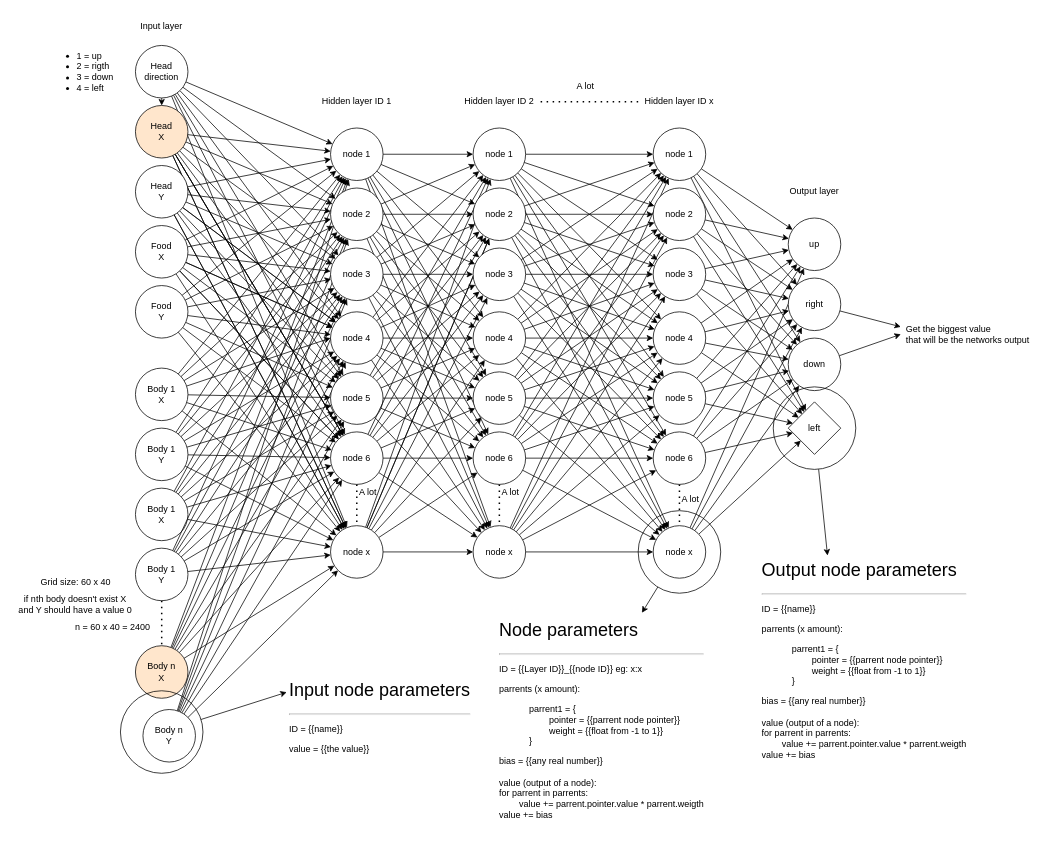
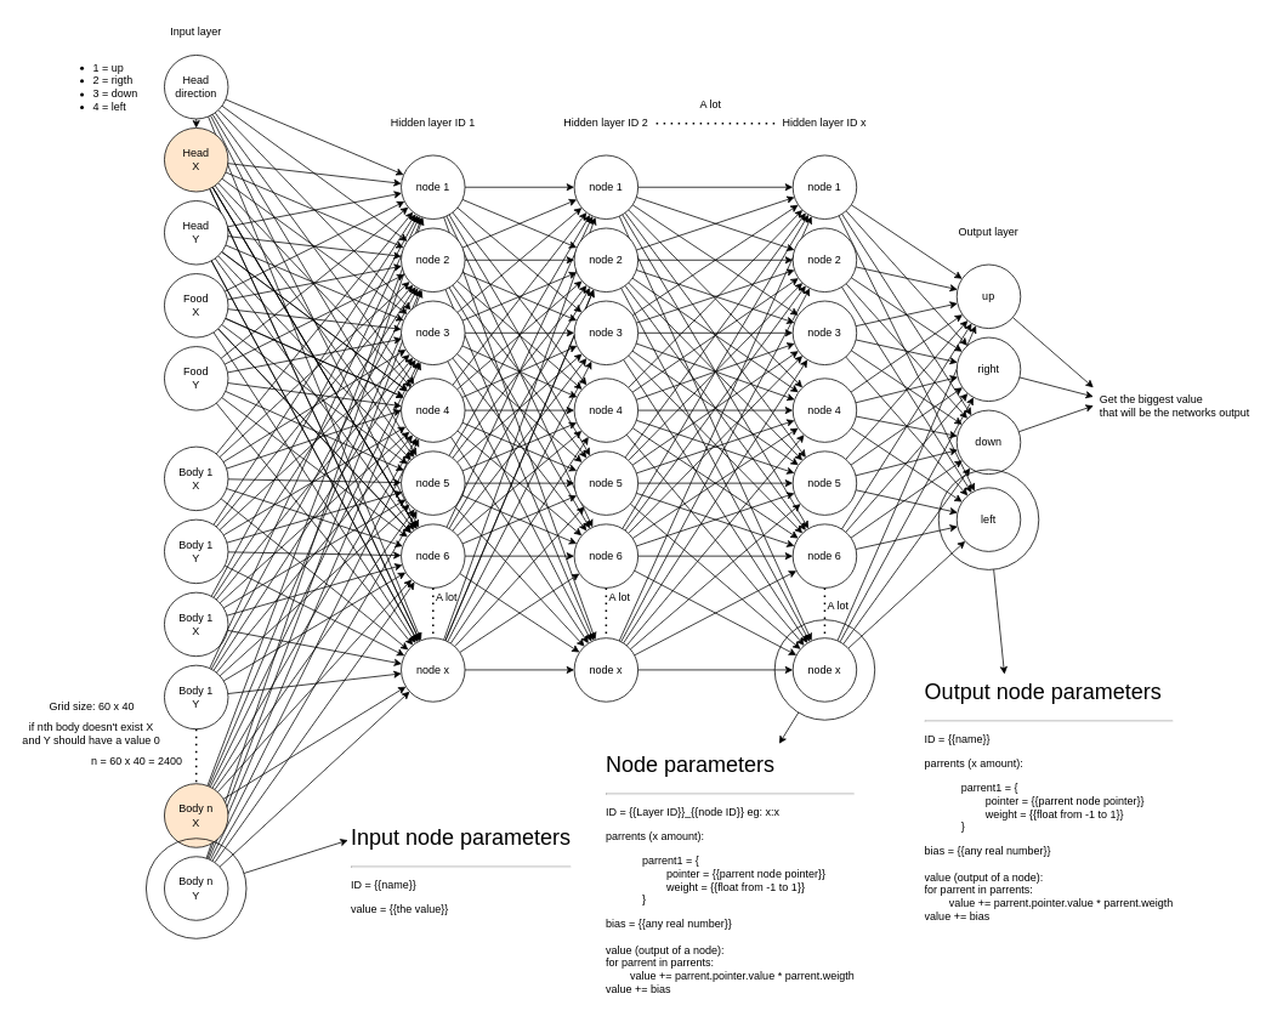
+ <mxCell id="266" style="edgeStyle=none;html=1;entryX=0;entryY=0;entryDx=0;entryDy=0;" parent="1" source="267" target="275" edge="1"><mxGeometry relative="1" as="geometry" /></mxCell>
- <mxCell id="272" value="left" style="rhombus;whiteSpace=wrap;html=1;aspect=fixed;" parent="1" vertex="1"><mxGeometry x="1050" y="535" width="70" height="70" as="geometry" /></mxCell>
+ <mxCell id="272" value="left" style="ellipse;whiteSpace=wrap;html=1;aspect=fixed;rounded=0;" parent="1" vertex="1"><mxGeometry x="1050" y="535" width="70" height="70" as="geometry" /></mxCell>
- <mxCell id="101" value="Body n&lt;br&gt;Y" style="ellipse;whiteSpace=wrap;html=1;aspect=fixed;rounded=0;" parent="1" vertex="1"><mxGeometry x="190" y="945" width="70" height="70" as="geometry" /></mxCell>
+ <mxCell id="101" value="Body n&lt;br&gt;Y" style="ellipse;whiteSpace=wrap;html=1;aspect=fixed;rounded=0;" parent="1" vertex="1"><mxGeometry x="180" y="940" width="70" height="70" as="geometry" /></mxCell>
